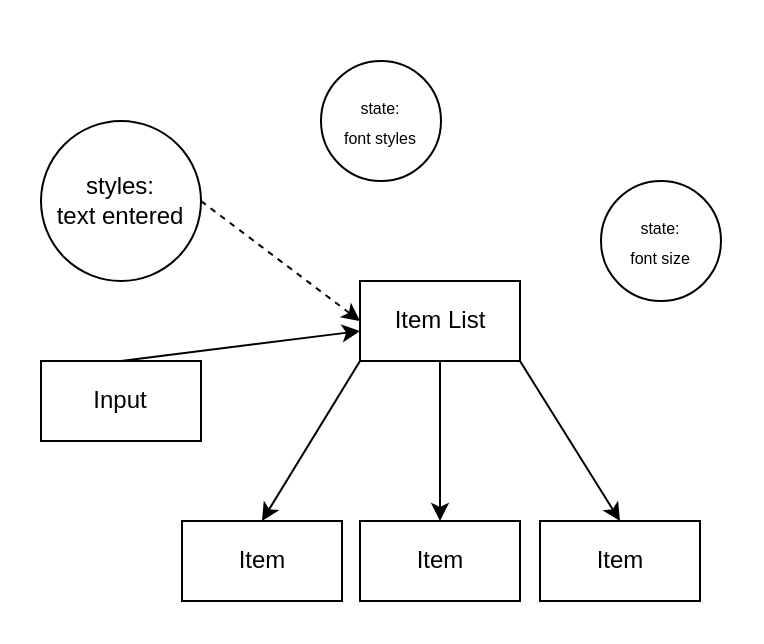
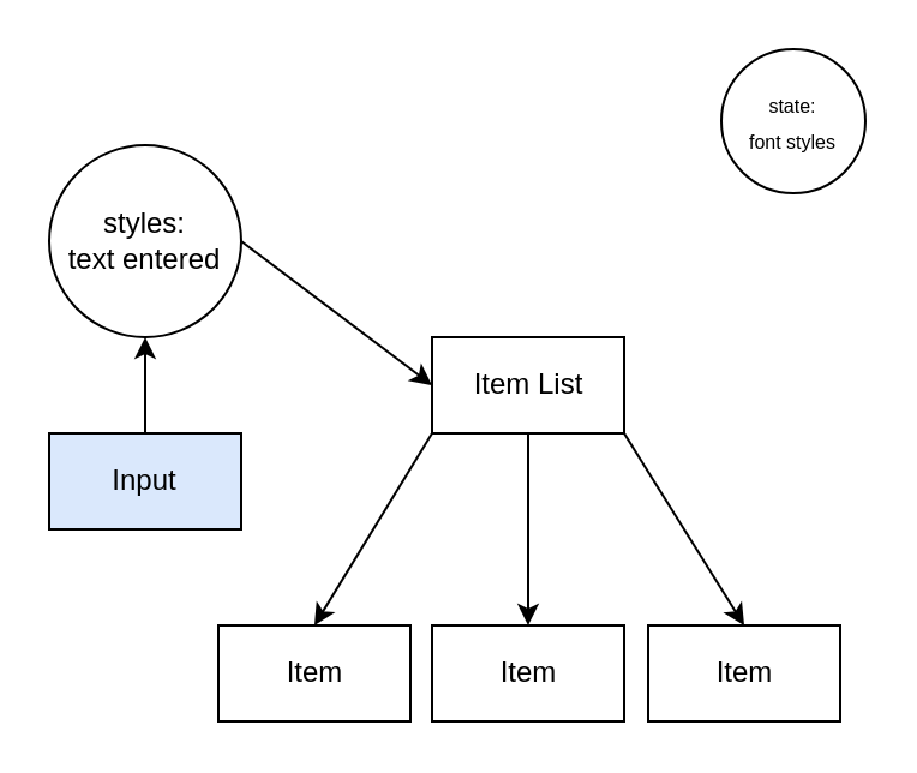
- <mxCell id="13" value="&lt;font style=&quot;font-size: 8px;&quot;&gt;state:&lt;br&gt;font styles&lt;/font&gt;" style="ellipse;whiteSpace=wrap;html=1;aspect=fixed;" vertex="1" parent="1"><mxGeometry x="160" y="30" width="60" height="60" as="geometry" /></mxCell>
+ <mxCell id="13" value="&lt;font style=&quot;font-size: 8px;&quot;&gt;state:&lt;br&gt;font styles&lt;/font&gt;" style="ellipse;whiteSpace=wrap;html=1;aspect=fixed;" vertex="1" parent="1"><mxGeometry x="300" y="20" width="60" height="60" as="geometry" /></mxCell>
- <mxCell id="14" value="&lt;font style=&quot;font-size: 8px;&quot;&gt;state:&lt;br&gt;font size&lt;/font&gt;" style="ellipse;whiteSpace=wrap;html=1;aspect=fixed;" vertex="1" parent="1"><mxGeometry x="300" y="90" width="60" height="60" as="geometry" /></mxCell>
- <mxCell id="5" style="edgeStyle=none;html=1;exitX=1;exitY=0.5;exitDx=0;exitDy=0;entryX=0;entryY=0.5;entryDx=0;entryDy=0;fontSize=11;dashed=1;" edge="1" parent="1" source="6" target="10"><mxGeometry relative="1" as="geometry" /></mxCell>
+ <mxCell id="5" style="edgeStyle=none;html=1;exitX=1;exitY=0.5;exitDx=0;exitDy=0;entryX=0;entryY=0.5;entryDx=0;entryDy=0;fontSize=11;" edge="1" parent="1" source="6" target="10"><mxGeometry relative="1" as="geometry" /></mxCell>
- <mxCell id="2" style="edgeStyle=none;html=1;exitX=0.5;exitY=0;exitDx=0;exitDy=0;" edge="1" parent="1" source="3" target="10"><mxGeometry relative="1" as="geometry" /></mxCell>
+ <mxCell id="2" style="edgeStyle=none;html=1;exitX=0.5;exitY=0;exitDx=0;exitDy=0;entryX=0.5;entryY=1;entryDx=0;entryDy=0;" edge="1" parent="1" source="3" target="6"><mxGeometry relative="1" as="geometry" /></mxCell>
- <mxCell id="3" value="Input" style="rounded=0;whiteSpace=wrap;html=1;" vertex="1" parent="1"><mxGeometry x="20" y="180" width="80" height="40" as="geometry" /></mxCell>
+ <mxCell id="3" value="Input" style="rounded=0;whiteSpace=wrap;html=1;fillColor=#dae8fc;" vertex="1" parent="1"><mxGeometry x="20" y="180" width="80" height="40" as="geometry" /></mxCell>
